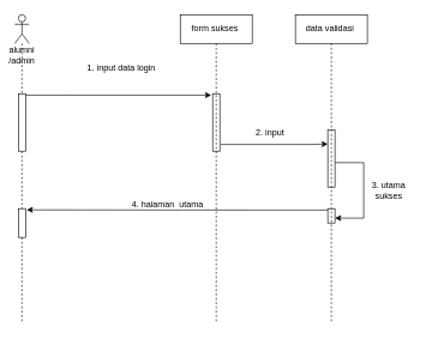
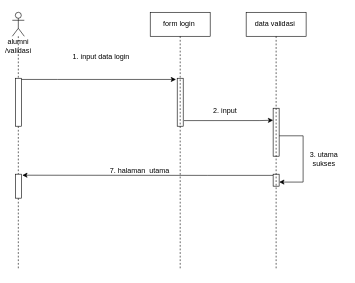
- <mxCell id="12" value="form sukses&amp;nbsp;" style="shape=umlLifeline;perimeter=lifelinePerimeter;whiteSpace=wrap;html=1;container=1;collapsible=0;recursiveResize=0;outlineConnect=0;" vertex="1" parent="1"><mxGeometry x="250" y="20" width="100" height="430" as="geometry" /></mxCell>
+ <mxCell id="12" value="form login&amp;nbsp;" style="shape=umlLifeline;perimeter=lifelinePerimeter;whiteSpace=wrap;html=1;container=1;collapsible=0;recursiveResize=0;outlineConnect=0;" vertex="1" parent="1"><mxGeometry x="250" y="20" width="100" height="430" as="geometry" /></mxCell>
- <mxCell id="2" value="alumni /admin" style="shape=umlLifeline;participant=umlActor;perimeter=lifelinePerimeter;whiteSpace=wrap;html=1;container=1;collapsible=0;recursiveResize=0;verticalAlign=top;spacingTop=36;outlineConnect=0;" vertex="1" parent="1"><mxGeometry x="20" y="20" width="20" height="430" as="geometry" /></mxCell>
+ <mxCell id="2" value="alumni /validasi" style="shape=umlLifeline;participant=umlActor;perimeter=lifelinePerimeter;whiteSpace=wrap;html=1;container=1;collapsible=0;recursiveResize=0;verticalAlign=top;spacingTop=36;outlineConnect=0;" vertex="1" parent="1"><mxGeometry x="20" y="20" width="20" height="430" as="geometry" /></mxCell>
- <mxCell id="13" value="4. halaman&amp;nbsp; utama" style="text;html=1;strokeColor=none;fillColor=none;align=center;verticalAlign=middle;whiteSpace=wrap;rounded=0;" vertex="1" parent="12"><mxGeometry x="-75" y="250" width="115" height="30" as="geometry" /></mxCell>
+ <mxCell id="13" value="7. halaman&amp;nbsp; utama" style="text;html=1;strokeColor=none;fillColor=none;align=center;verticalAlign=middle;whiteSpace=wrap;rounded=0;" vertex="1" parent="12"><mxGeometry x="-75" y="250" width="115" height="30" as="geometry" /></mxCell>
